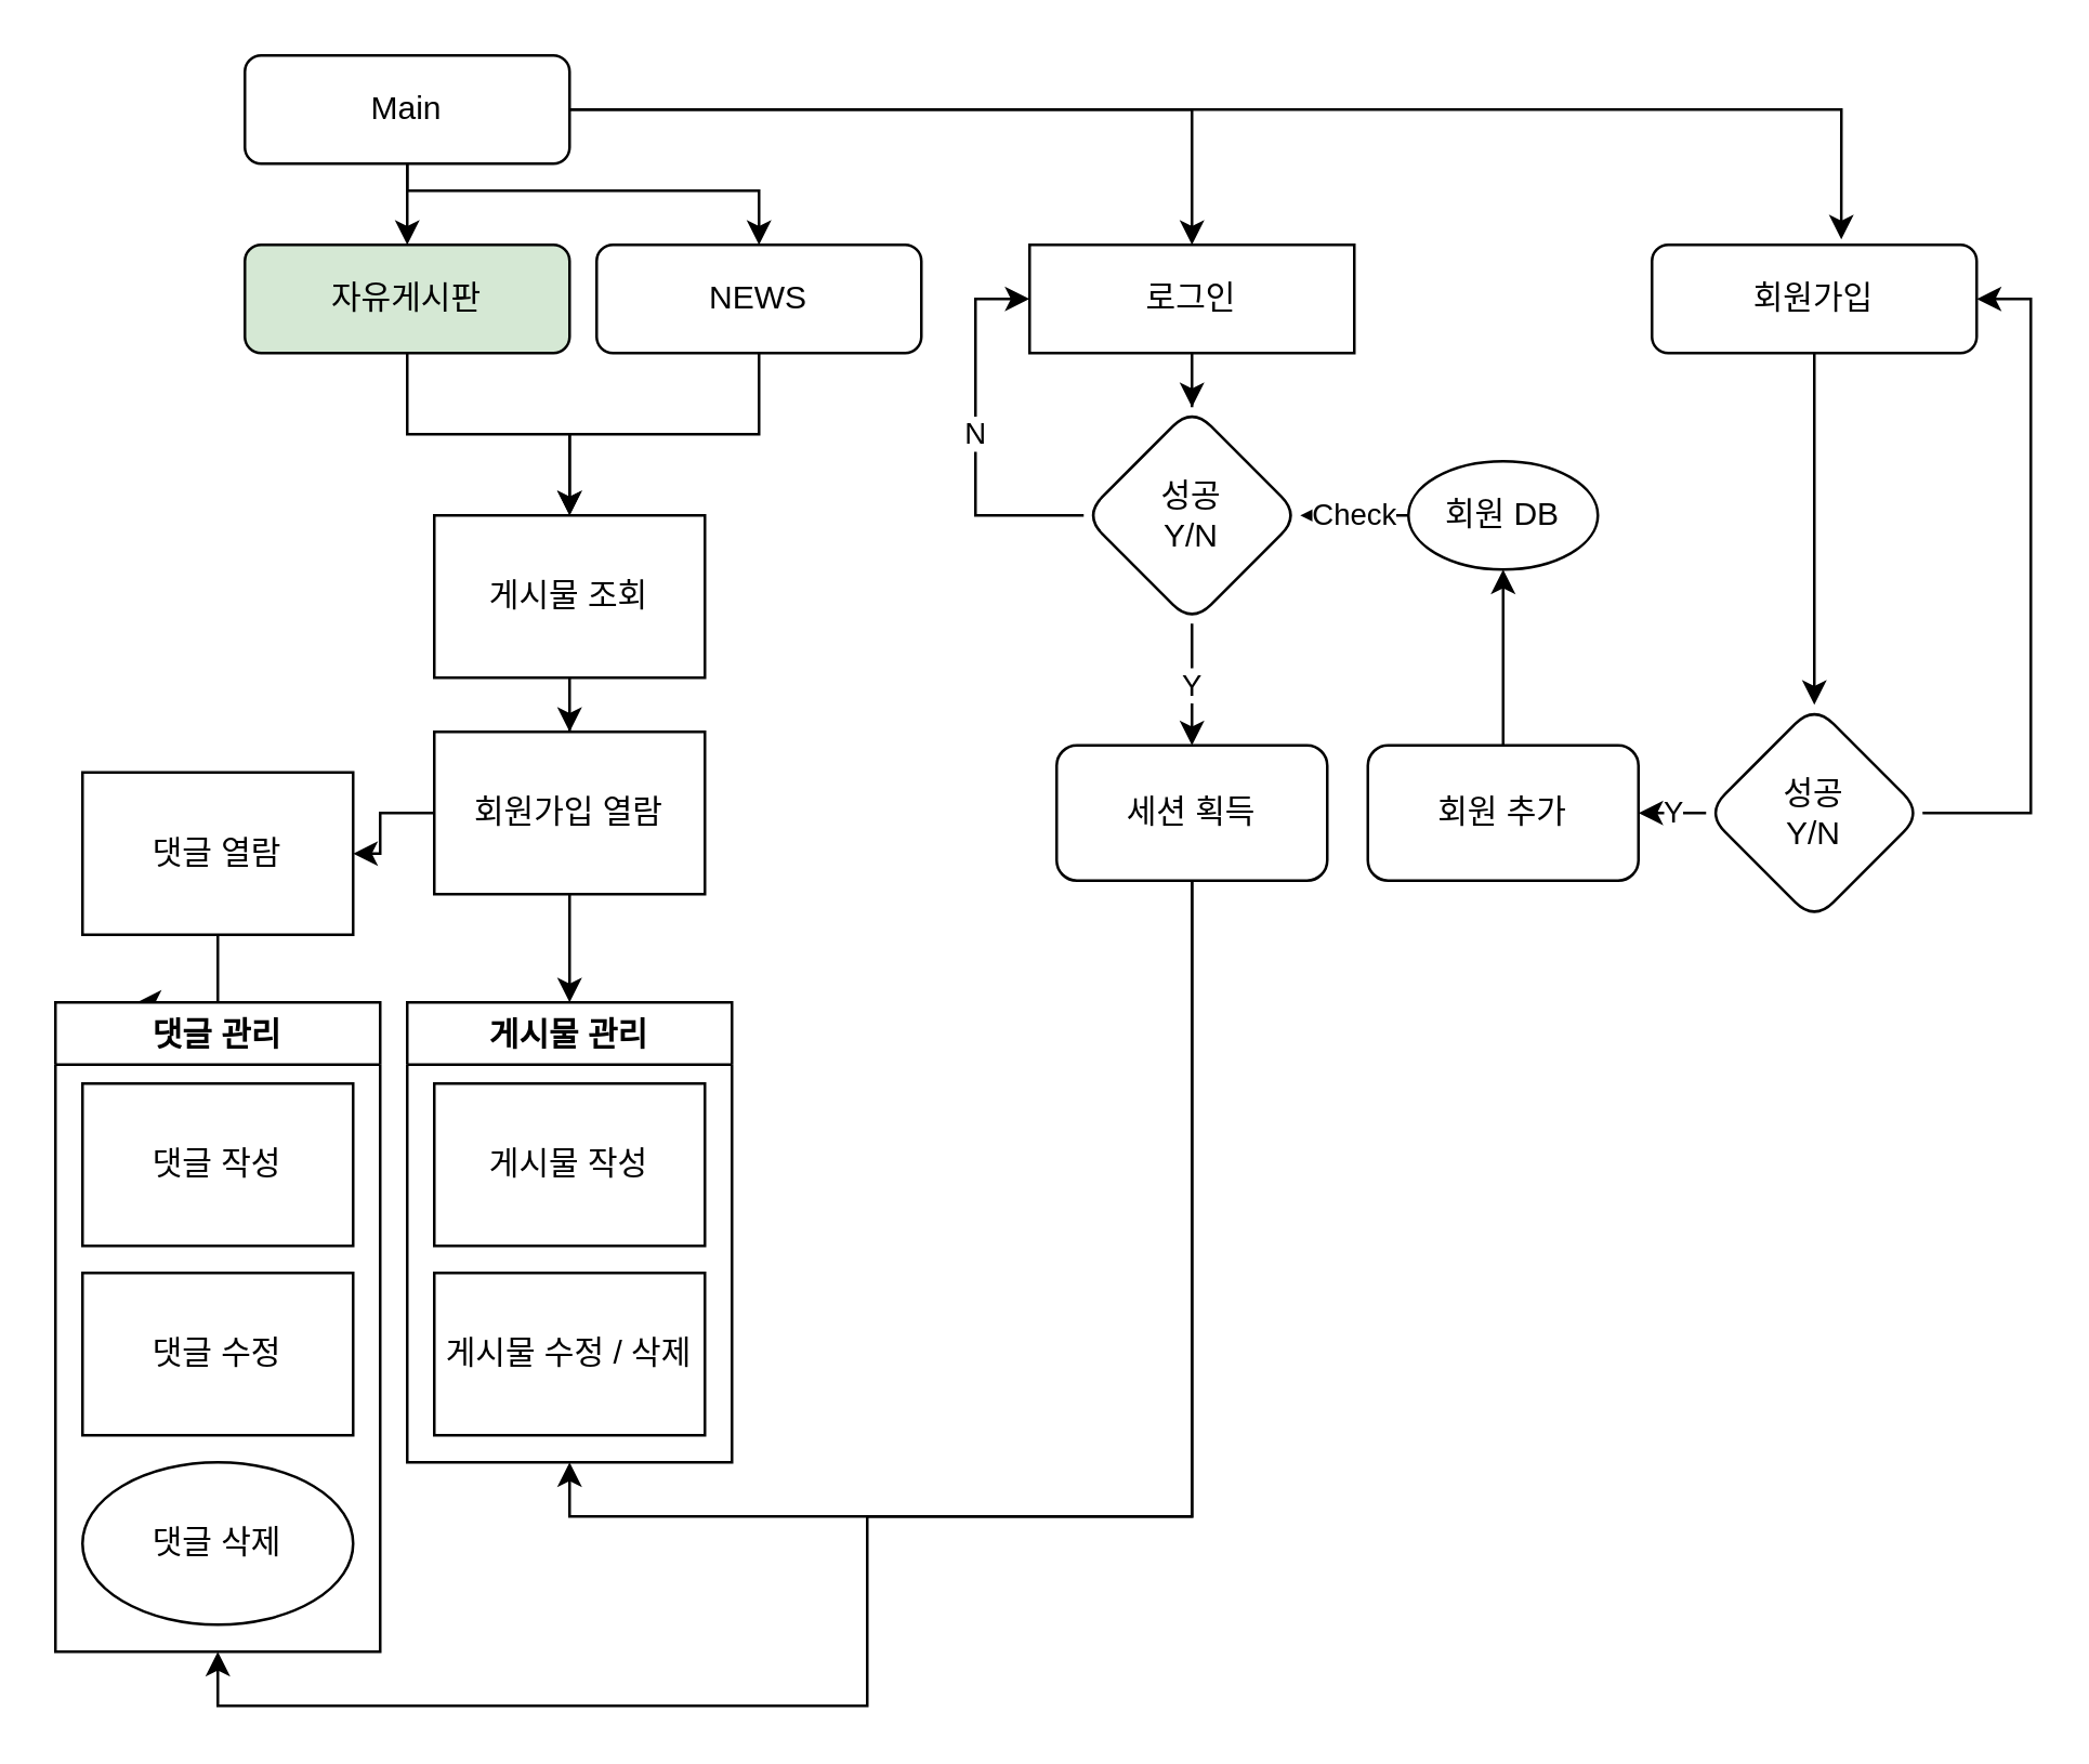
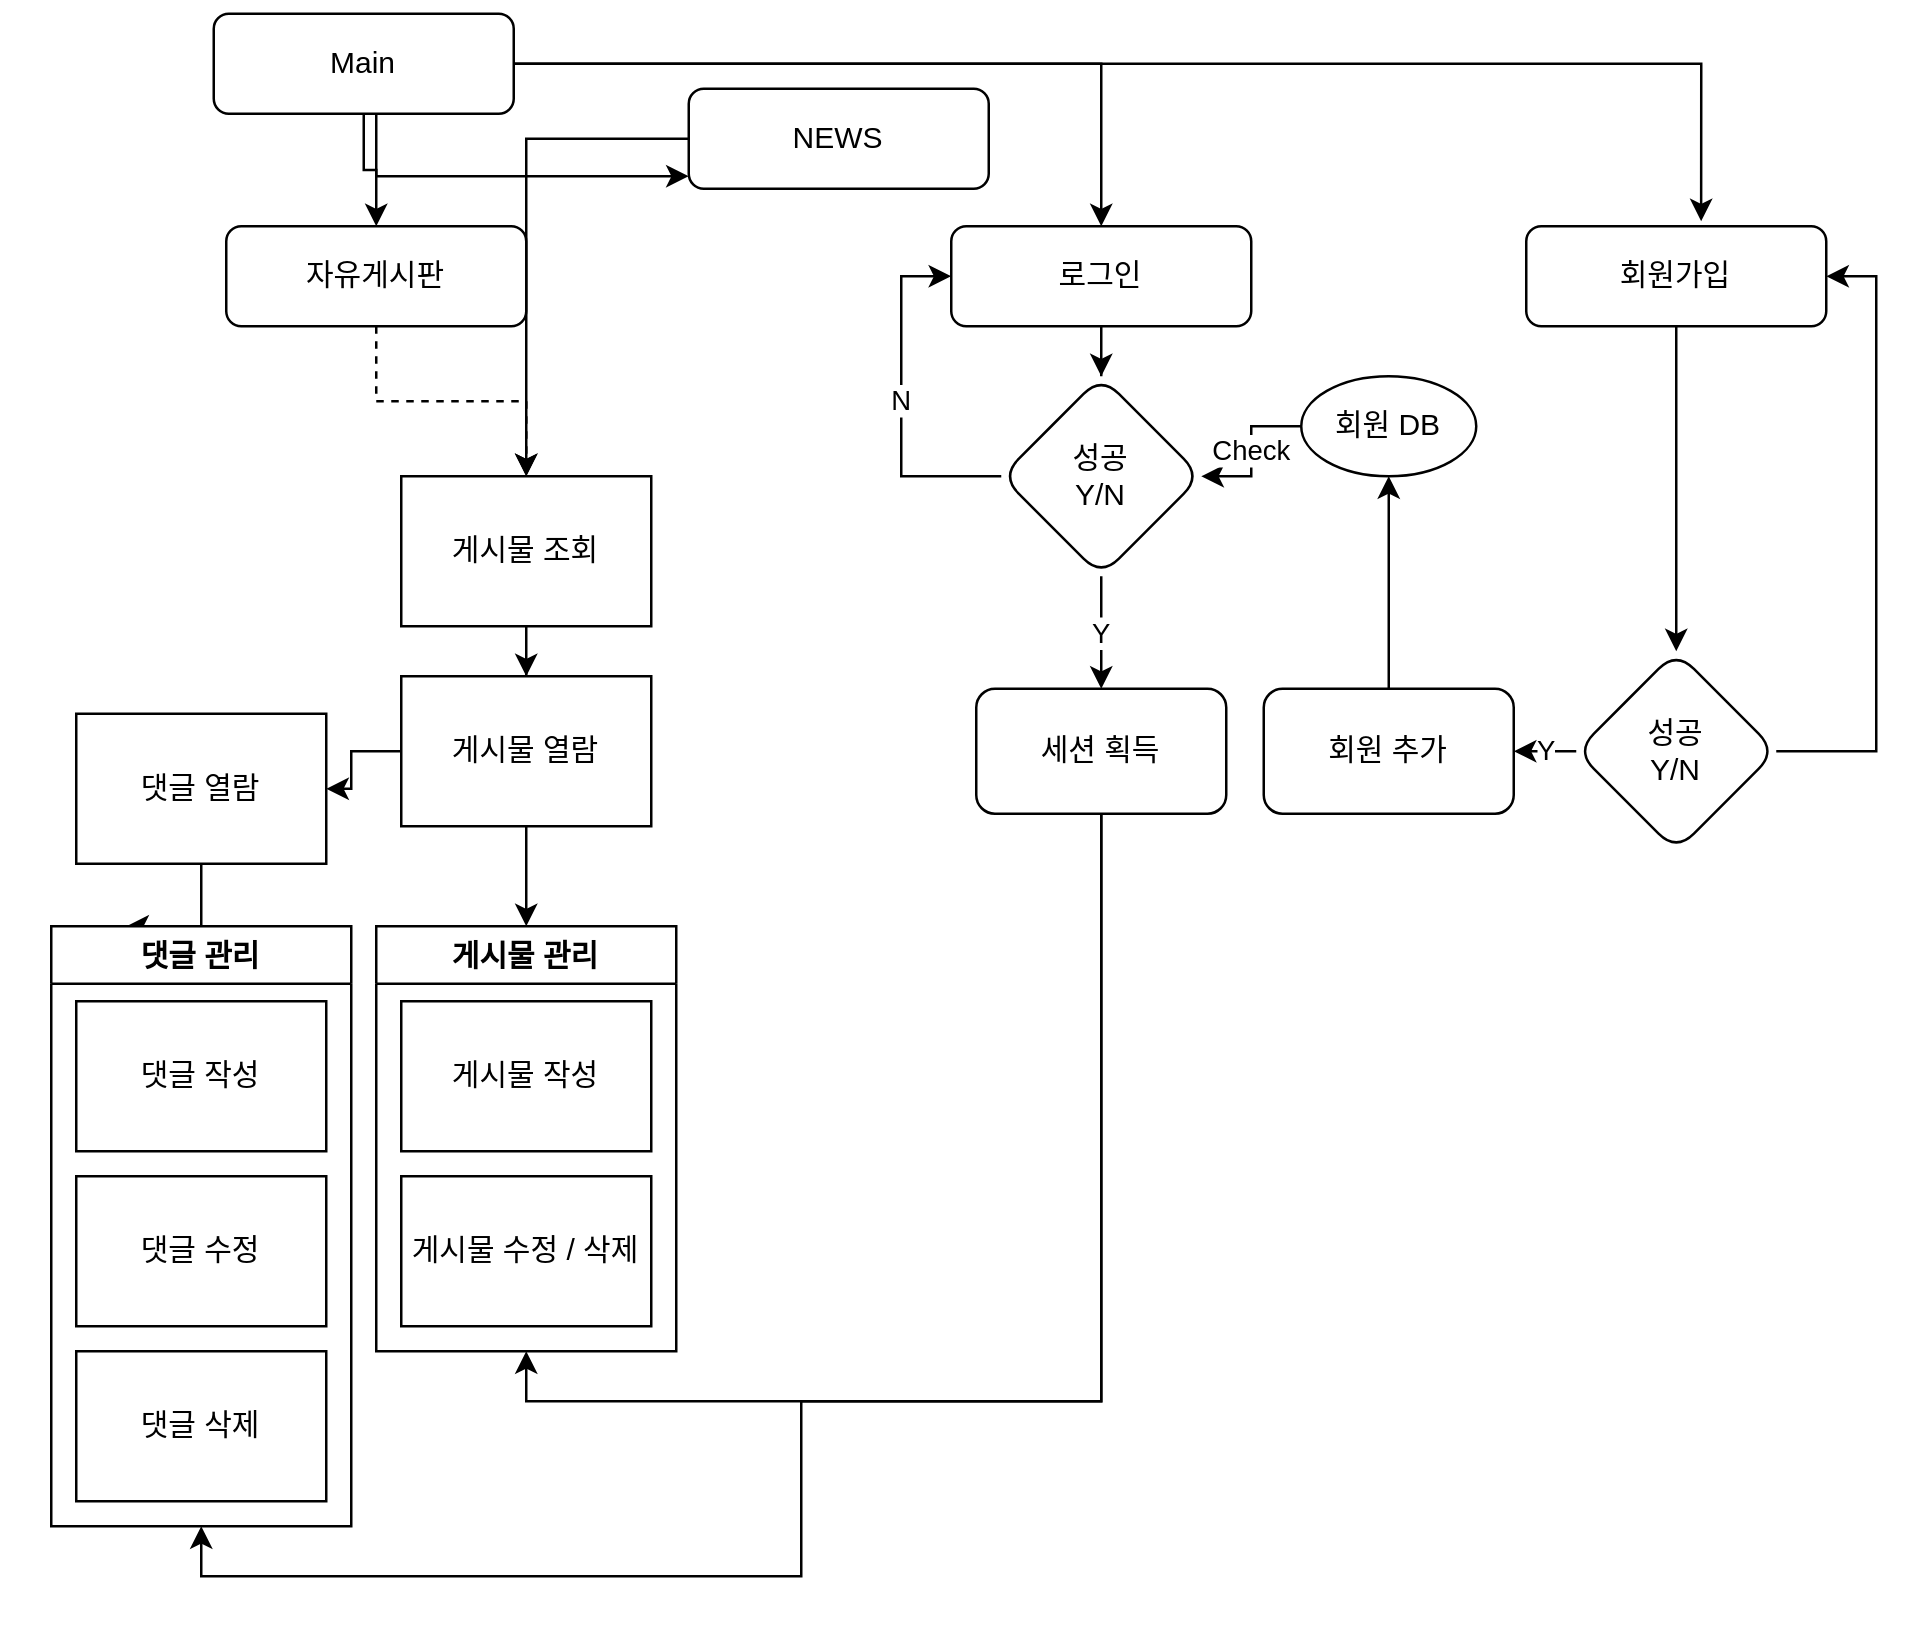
- <mxCell id="6" value="Main" style="rounded=1;whiteSpace=wrap;html=1;fontSize=12;glass=0;strokeWidth=1;shadow=0;" parent="1" vertex="1"><mxGeometry x="90" y="20" width="120" height="40" as="geometry" /></mxCell>
+ <mxCell id="6" value="Main" style="rounded=1;whiteSpace=wrap;html=1;fontSize=12;glass=0;strokeWidth=1;shadow=0;" parent="1" vertex="1"><mxGeometry x="85" y="5" width="120" height="40" as="geometry" /></mxCell>
- <mxCell id="8" value="자유게시판" style="rounded=1;whiteSpace=wrap;html=1;fontSize=12;glass=0;strokeWidth=1;shadow=0;fillColor=#d5e8d4;" vertex="1" parent="1"><mxGeometry x="90" y="90" width="120" height="40" as="geometry" /></mxCell>
+ <mxCell id="8" value="자유게시판" style="rounded=1;whiteSpace=wrap;html=1;fontSize=12;glass=0;strokeWidth=1;shadow=0;" vertex="1" parent="1"><mxGeometry x="90" y="90" width="120" height="40" as="geometry" /></mxCell>
- <mxCell id="10" value="NEWS" style="rounded=1;whiteSpace=wrap;html=1;fontSize=12;glass=0;strokeWidth=1;shadow=0;" vertex="1" parent="1"><mxGeometry x="220" y="90" width="120" height="40" as="geometry" /></mxCell>
+ <mxCell id="10" value="NEWS" style="rounded=1;whiteSpace=wrap;html=1;fontSize=12;glass=0;strokeWidth=1;shadow=0;" vertex="1" parent="1"><mxGeometry x="275" y="35" width="120" height="40" as="geometry" /></mxCell>
- <mxCell id="12" value="로그인" style="whiteSpace=wrap;html=1;fontSize=12;glass=0;strokeWidth=1;shadow=0;rounded=0;" vertex="1" parent="1"><mxGeometry x="380" y="90" width="120" height="40" as="geometry" /></mxCell>
+ <mxCell id="12" value="로그인" style="rounded=1;whiteSpace=wrap;html=1;fontSize=12;glass=0;strokeWidth=1;shadow=0;" vertex="1" parent="1"><mxGeometry x="380" y="90" width="120" height="40" as="geometry" /></mxCell>
- <mxCell id="7" style="edgeStyle=orthogonalEdgeStyle;rounded=0;orthogonalLoop=1;jettySize=auto;html=1;entryX=0.5;entryY=0;entryDx=0;entryDy=0;" edge="1" parent="1" source="8" target="22"><mxGeometry relative="1" as="geometry" /></mxCell>
+ <mxCell id="7" style="edgeStyle=orthogonalEdgeStyle;rounded=0;orthogonalLoop=1;jettySize=auto;html=1;entryX=0.5;entryY=0;entryDx=0;entryDy=0;dashed=1;" edge="1" parent="1" source="8" target="22"><mxGeometry relative="1" as="geometry" /></mxCell>
- <mxCell id="36" value="회원 DB" style="ellipse;whiteSpace=wrap;html=1;rounded=1;glass=0;strokeWidth=1;shadow=0;" vertex="1" parent="1"><mxGeometry x="520" y="170" width="70" height="40" as="geometry" /></mxCell>
+ <mxCell id="36" value="회원 DB" style="ellipse;whiteSpace=wrap;html=1;rounded=1;glass=0;strokeWidth=1;shadow=0;" vertex="1" parent="1"><mxGeometry x="520" y="150" width="70" height="40" as="geometry" /></mxCell>
- <mxCell id="28" value="회원가입 열람" style="whiteSpace=wrap;html=1;" vertex="1" parent="1"><mxGeometry x="160" y="270" width="100" height="60" as="geometry" /></mxCell>
+ <mxCell id="28" value="게시물 열람" style="whiteSpace=wrap;html=1;" vertex="1" parent="1"><mxGeometry x="160" y="270" width="100" height="60" as="geometry" /></mxCell>
- <mxCell id="30" value="댓글 삭제" style="ellipse;whiteSpace=wrap;html=1;" vertex="1" parent="29"><mxGeometry x="10" y="170" width="100" height="60" as="geometry" /></mxCell>
+ <mxCell id="30" value="댓글 삭제" style="whiteSpace=wrap;html=1;" vertex="1" parent="29"><mxGeometry x="10" y="170" width="100" height="60" as="geometry" /></mxCell>
